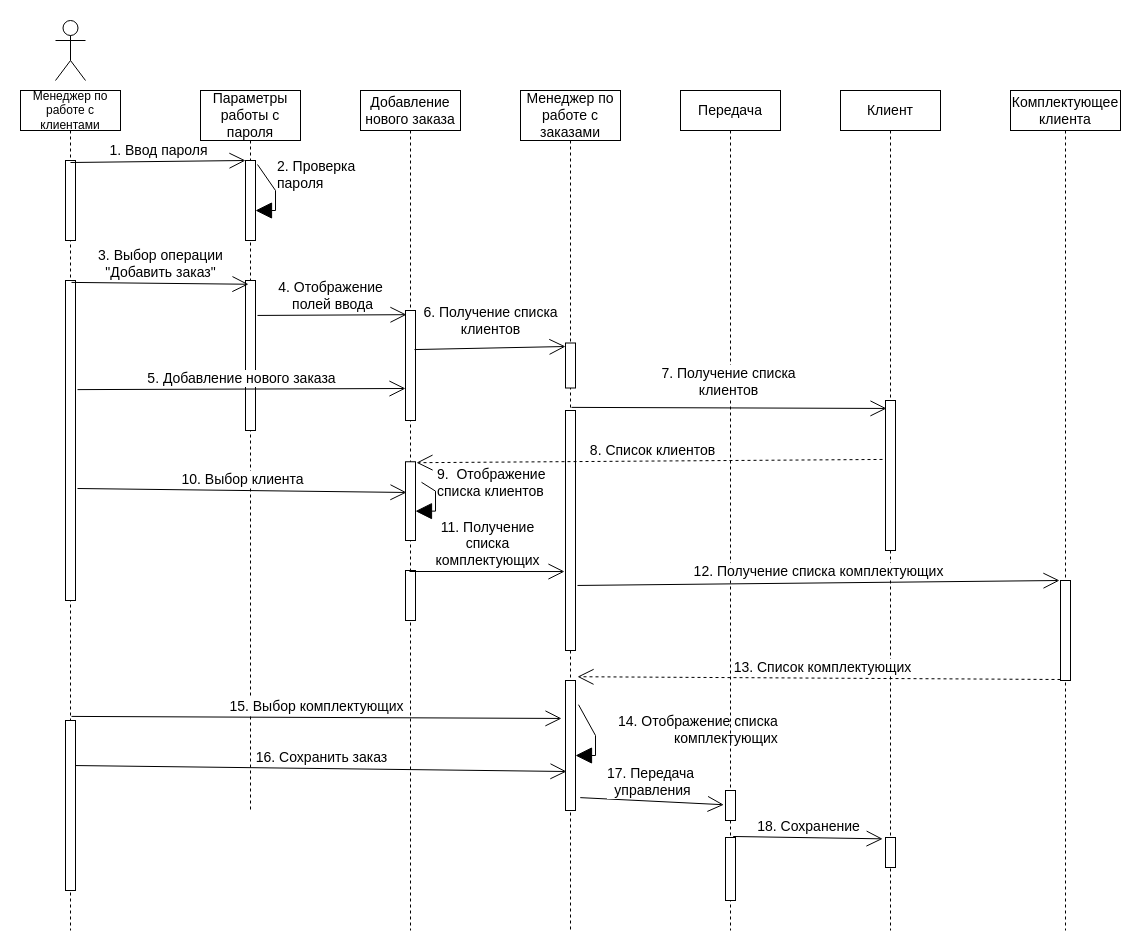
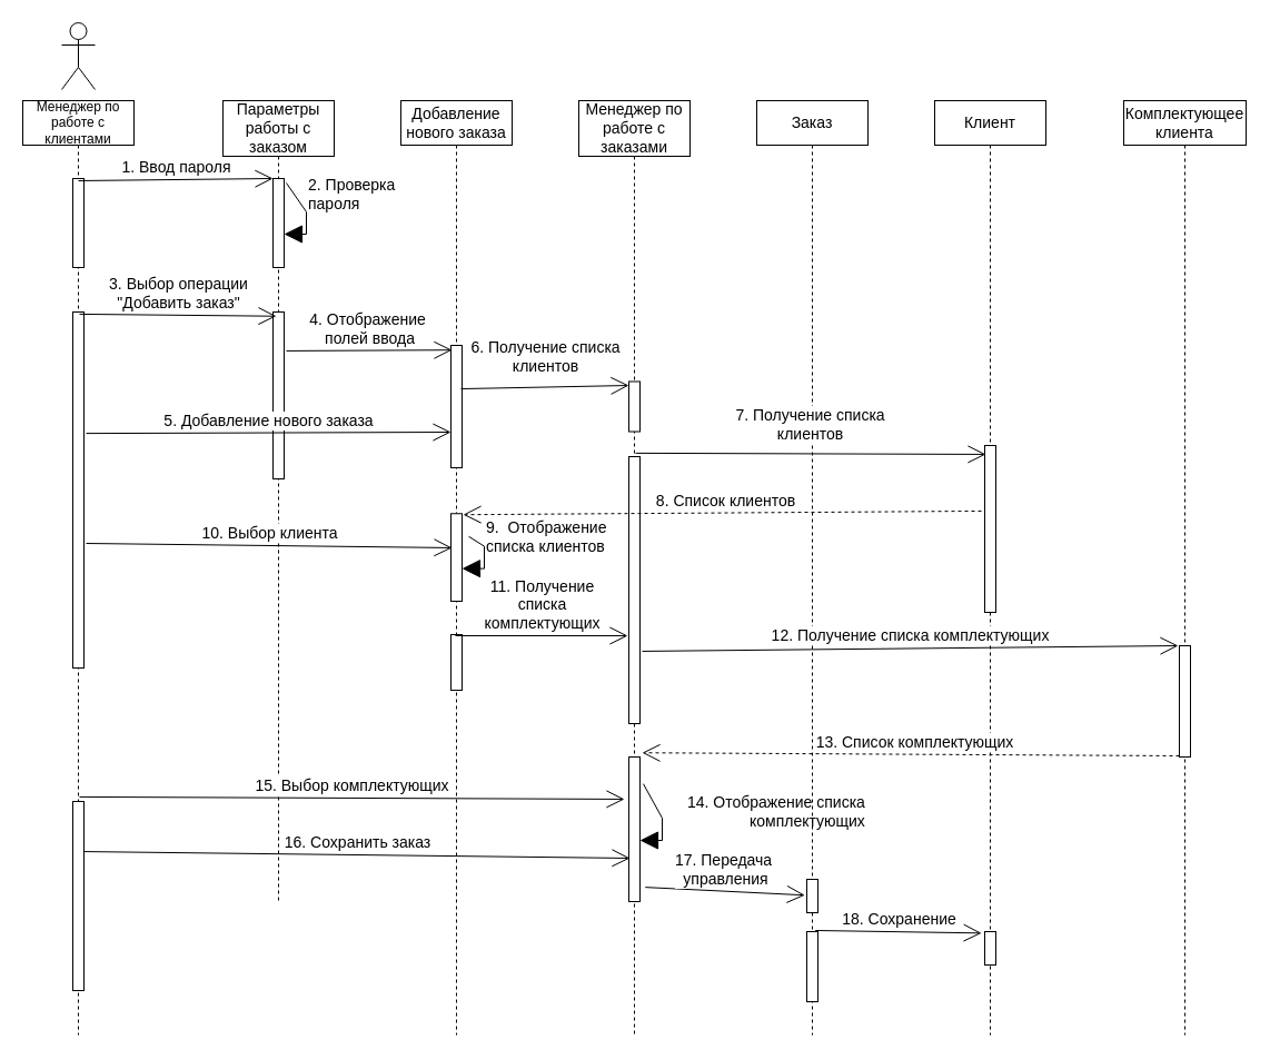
- <mxCell id="21" value="Передача" style="shape=umlLifeline;perimeter=lifelinePerimeter;whiteSpace=wrap;html=1;container=1;collapsible=0;recursiveResize=0;outlineConnect=0;fontSize=14;" vertex="1" parent="1"><mxGeometry x="680" y="90" width="100" height="840" as="geometry" /></mxCell>
+ <mxCell id="21" value="Заказ" style="shape=umlLifeline;perimeter=lifelinePerimeter;whiteSpace=wrap;html=1;container=1;collapsible=0;recursiveResize=0;outlineConnect=0;fontSize=14;" vertex="1" parent="1"><mxGeometry x="680" y="90" width="100" height="840" as="geometry" /></mxCell>
- <mxCell id="7" value="Параметры работы с пароля" style="shape=umlLifeline;perimeter=lifelinePerimeter;whiteSpace=wrap;html=1;container=1;collapsible=0;recursiveResize=0;outlineConnect=0;fontSize=14;size=50;" vertex="1" parent="1"><mxGeometry x="200" y="90" width="100" height="720" as="geometry" /></mxCell>
+ <mxCell id="7" value="Параметры работы с заказом" style="shape=umlLifeline;perimeter=lifelinePerimeter;whiteSpace=wrap;html=1;container=1;collapsible=0;recursiveResize=0;outlineConnect=0;fontSize=14;size=50;" vertex="1" parent="1"><mxGeometry x="200" y="90" width="100" height="720" as="geometry" /></mxCell>
